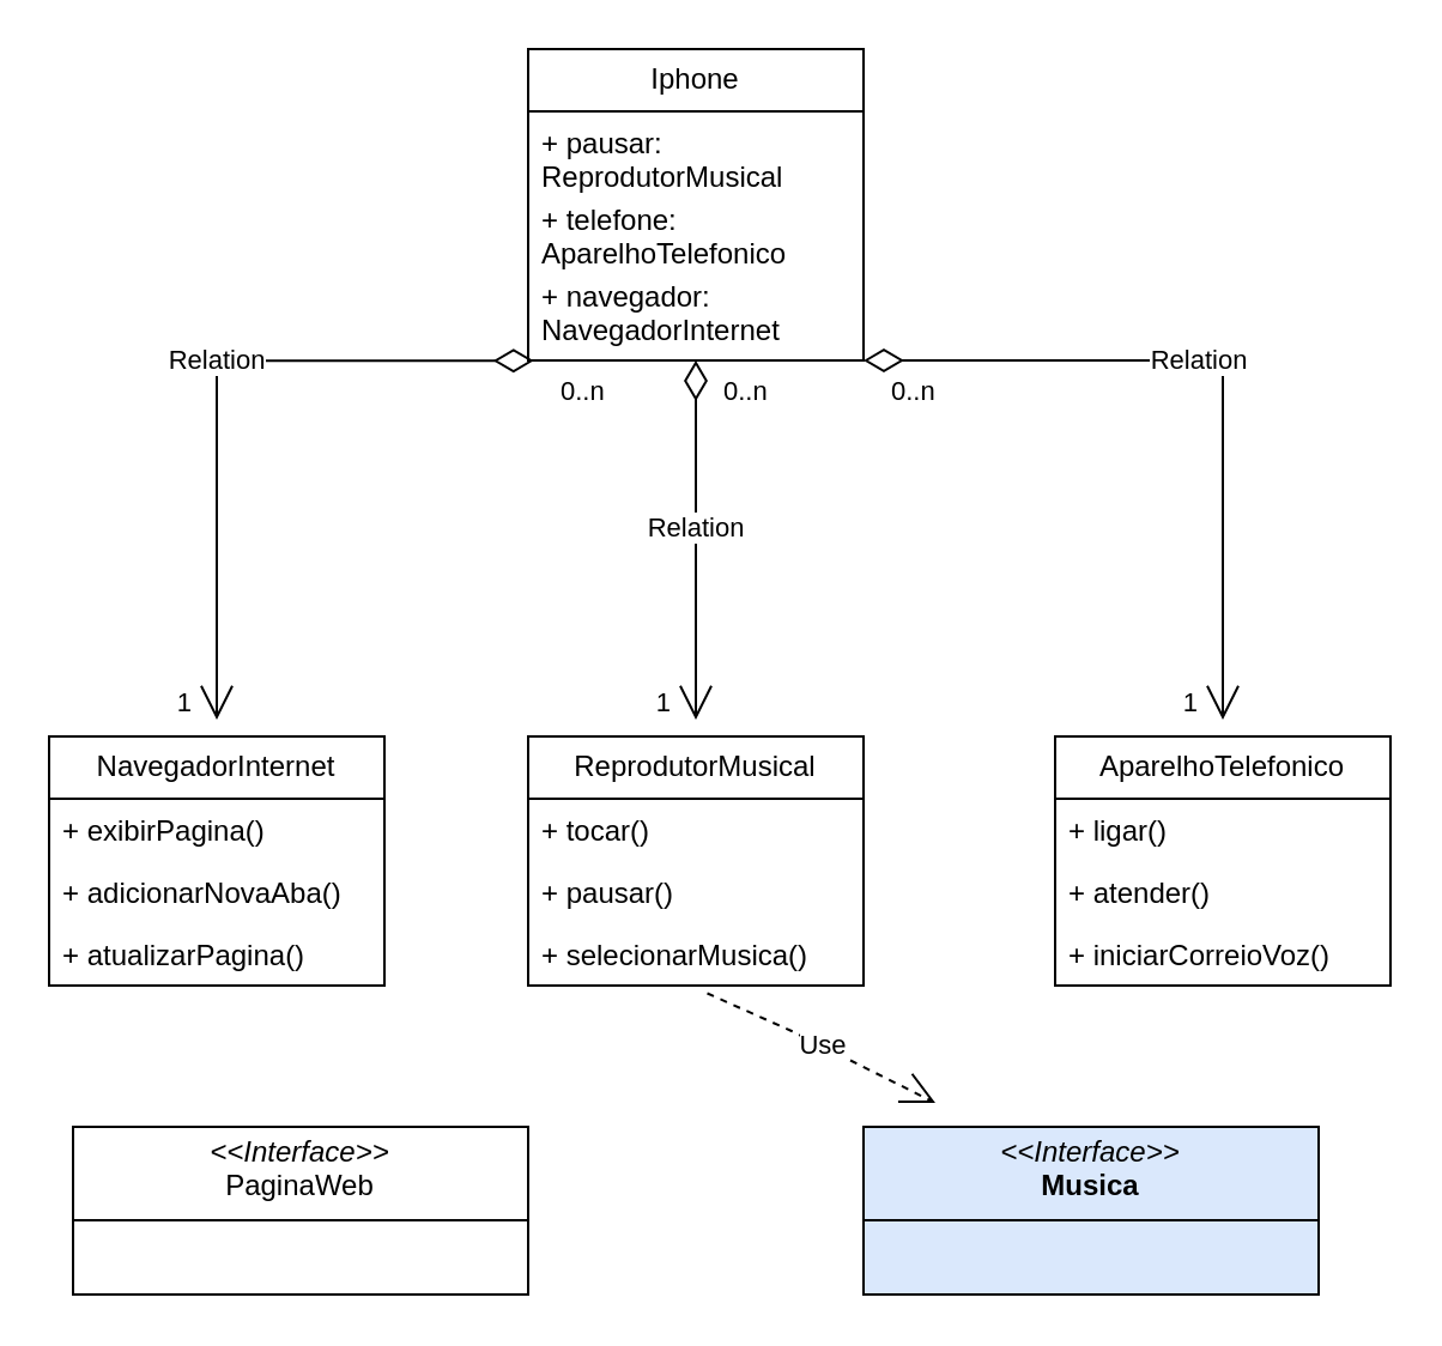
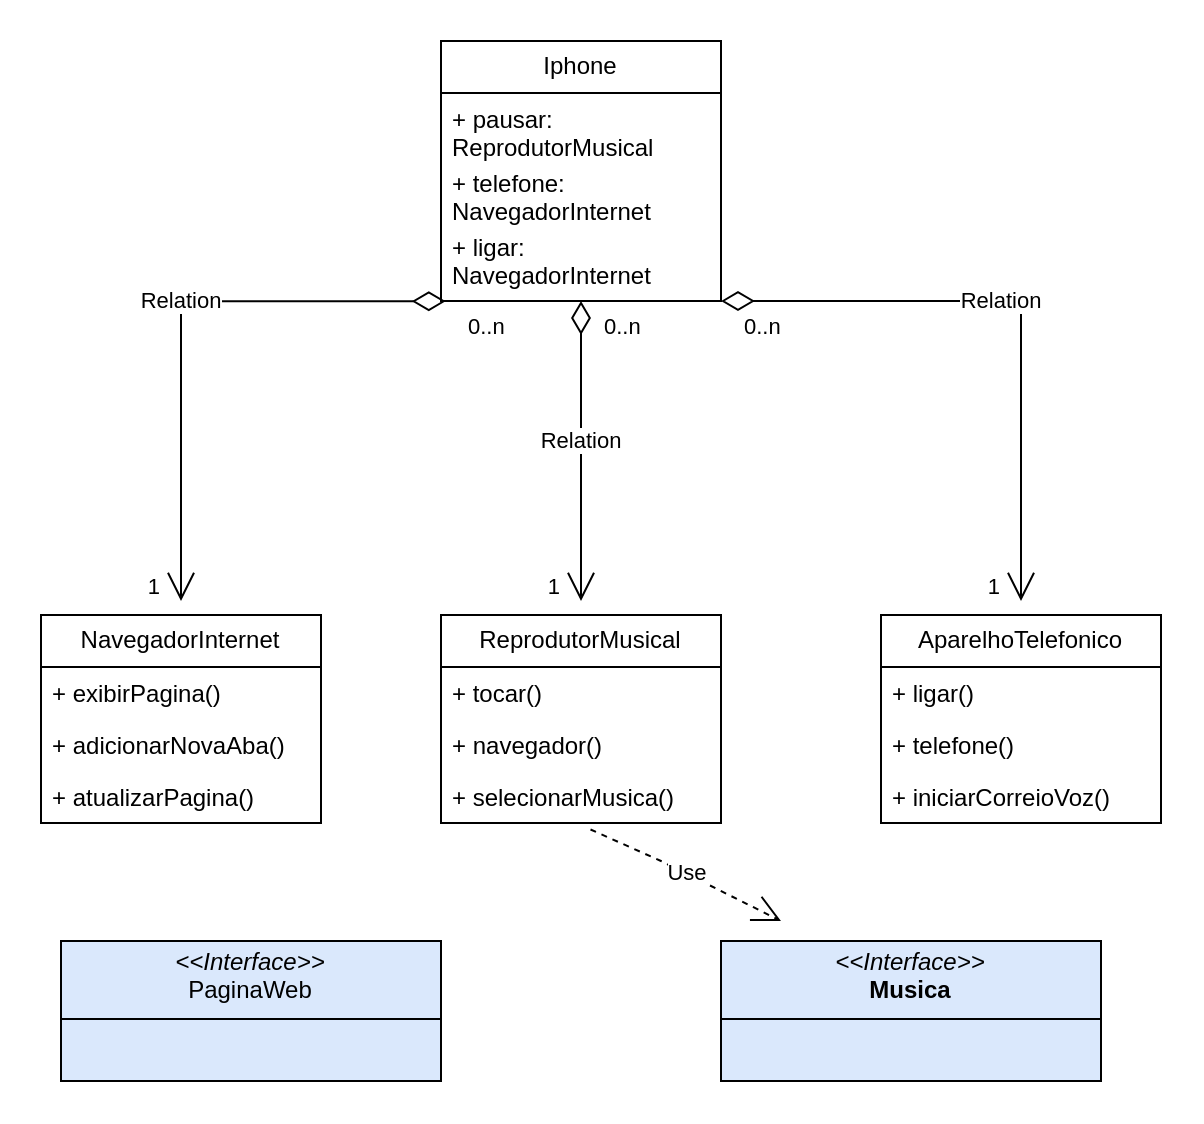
- <mxCell id="8" value="+ telefone: AparelhoTelefonico" style="text;strokeColor=none;fillColor=none;align=left;verticalAlign=top;spacingLeft=4;spacingRight=4;overflow=hidden;rotatable=0;points=[[0,0.5],[1,0.5]];portConstraint=eastwest;whiteSpace=wrap;html=1;" vertex="1" parent="6"><mxGeometry y="58" width="140" height="32" as="geometry" /></mxCell>
+ <mxCell id="8" value="+ telefone: NavegadorInternet" style="text;strokeColor=none;fillColor=none;align=left;verticalAlign=top;spacingLeft=4;spacingRight=4;overflow=hidden;rotatable=0;points=[[0,0.5],[1,0.5]];portConstraint=eastwest;whiteSpace=wrap;html=1;" vertex="1" parent="6"><mxGeometry y="58" width="140" height="32" as="geometry" /></mxCell>
- <mxCell id="9" value="+ navegador: NavegadorInternet" style="text;strokeColor=none;fillColor=none;align=left;verticalAlign=top;spacingLeft=4;spacingRight=4;overflow=hidden;rotatable=0;points=[[0,0.5],[1,0.5]];portConstraint=eastwest;whiteSpace=wrap;html=1;" vertex="1" parent="6"><mxGeometry y="90" width="140" height="40" as="geometry" /></mxCell>
+ <mxCell id="9" value="+ ligar: NavegadorInternet" style="text;strokeColor=none;fillColor=none;align=left;verticalAlign=top;spacingLeft=4;spacingRight=4;overflow=hidden;rotatable=0;points=[[0,0.5],[1,0.5]];portConstraint=eastwest;whiteSpace=wrap;html=1;" vertex="1" parent="6"><mxGeometry y="90" width="140" height="40" as="geometry" /></mxCell>
- <mxCell id="12" value="+ pausar()" style="text;strokeColor=none;fillColor=none;align=left;verticalAlign=top;spacingLeft=4;spacingRight=4;overflow=hidden;rotatable=0;points=[[0,0.5],[1,0.5]];portConstraint=eastwest;whiteSpace=wrap;html=1;" vertex="1" parent="10"><mxGeometry y="52" width="140" height="26" as="geometry" /></mxCell>
+ <mxCell id="12" value="+ navegador()" style="text;strokeColor=none;fillColor=none;align=left;verticalAlign=top;spacingLeft=4;spacingRight=4;overflow=hidden;rotatable=0;points=[[0,0.5],[1,0.5]];portConstraint=eastwest;whiteSpace=wrap;html=1;" vertex="1" parent="10"><mxGeometry y="52" width="140" height="26" as="geometry" /></mxCell>
- <mxCell id="19" value="+ atender()" style="text;strokeColor=none;fillColor=none;align=left;verticalAlign=top;spacingLeft=4;spacingRight=4;overflow=hidden;rotatable=0;points=[[0,0.5],[1,0.5]];portConstraint=eastwest;whiteSpace=wrap;html=1;" vertex="1" parent="17"><mxGeometry y="52" width="140" height="26" as="geometry" /></mxCell>
+ <mxCell id="19" value="+ telefone()" style="text;strokeColor=none;fillColor=none;align=left;verticalAlign=top;spacingLeft=4;spacingRight=4;overflow=hidden;rotatable=0;points=[[0,0.5],[1,0.5]];portConstraint=eastwest;whiteSpace=wrap;html=1;" vertex="1" parent="17"><mxGeometry y="52" width="140" height="26" as="geometry" /></mxCell>
- <mxCell id="29" value="&lt;p style=&quot;margin:0px;margin-top:4px;text-align:center;&quot;&gt;&lt;i&gt;&amp;lt;&amp;lt;Interface&amp;gt;&amp;gt;&lt;/i&gt;&lt;br&gt;PaginaWeb&lt;/p&gt;&lt;hr size=&quot;1&quot; style=&quot;border-style:solid;&quot;&gt;&lt;p style=&quot;margin:0px;margin-left:4px;&quot;&gt;&lt;br&gt;&lt;/p&gt;" style="verticalAlign=top;align=left;overflow=fill;html=1;whiteSpace=wrap;" vertex="1" parent="1"><mxGeometry x="30" y="470" width="190" height="70" as="geometry" /></mxCell>
+ <mxCell id="29" value="&lt;p style=&quot;margin:0px;margin-top:4px;text-align:center;&quot;&gt;&lt;i&gt;&amp;lt;&amp;lt;Interface&amp;gt;&amp;gt;&lt;/i&gt;&lt;br&gt;PaginaWeb&lt;/p&gt;&lt;hr size=&quot;1&quot; style=&quot;border-style:solid;&quot;&gt;&lt;p style=&quot;margin:0px;margin-left:4px;&quot;&gt;&lt;br&gt;&lt;/p&gt;" style="verticalAlign=top;align=left;overflow=fill;html=1;whiteSpace=wrap;fillColor=#dae8fc;" vertex="1" parent="1"><mxGeometry x="30" y="470" width="190" height="70" as="geometry" /></mxCell>
